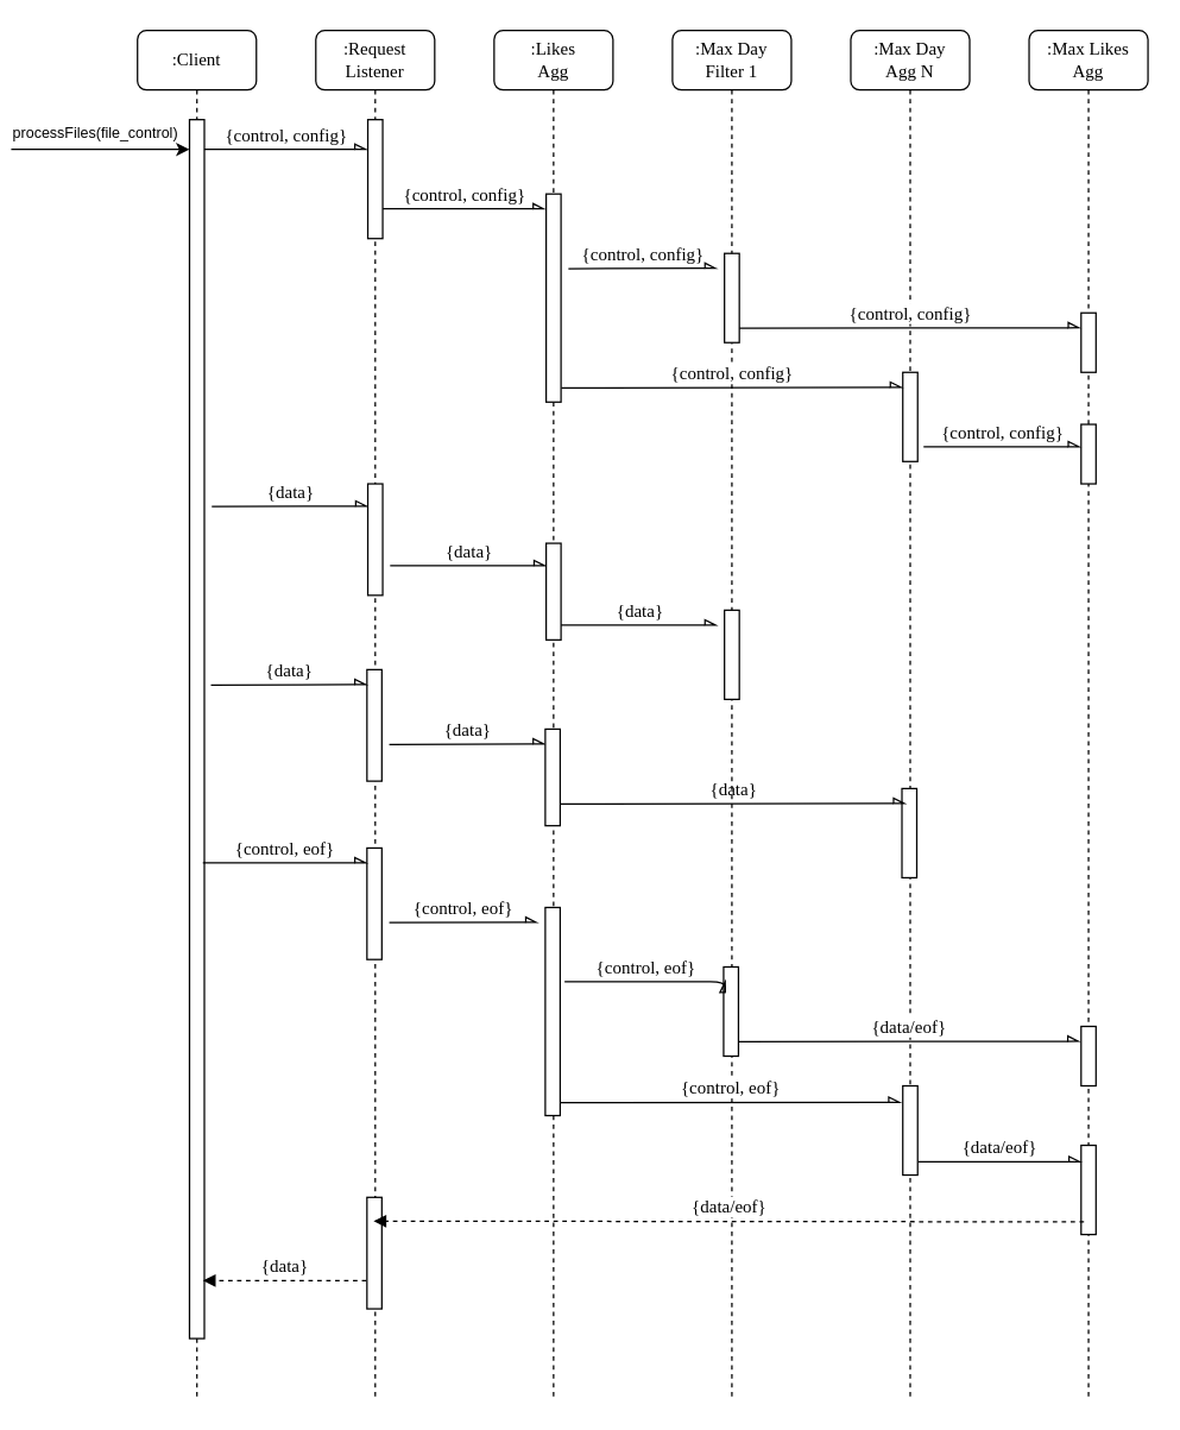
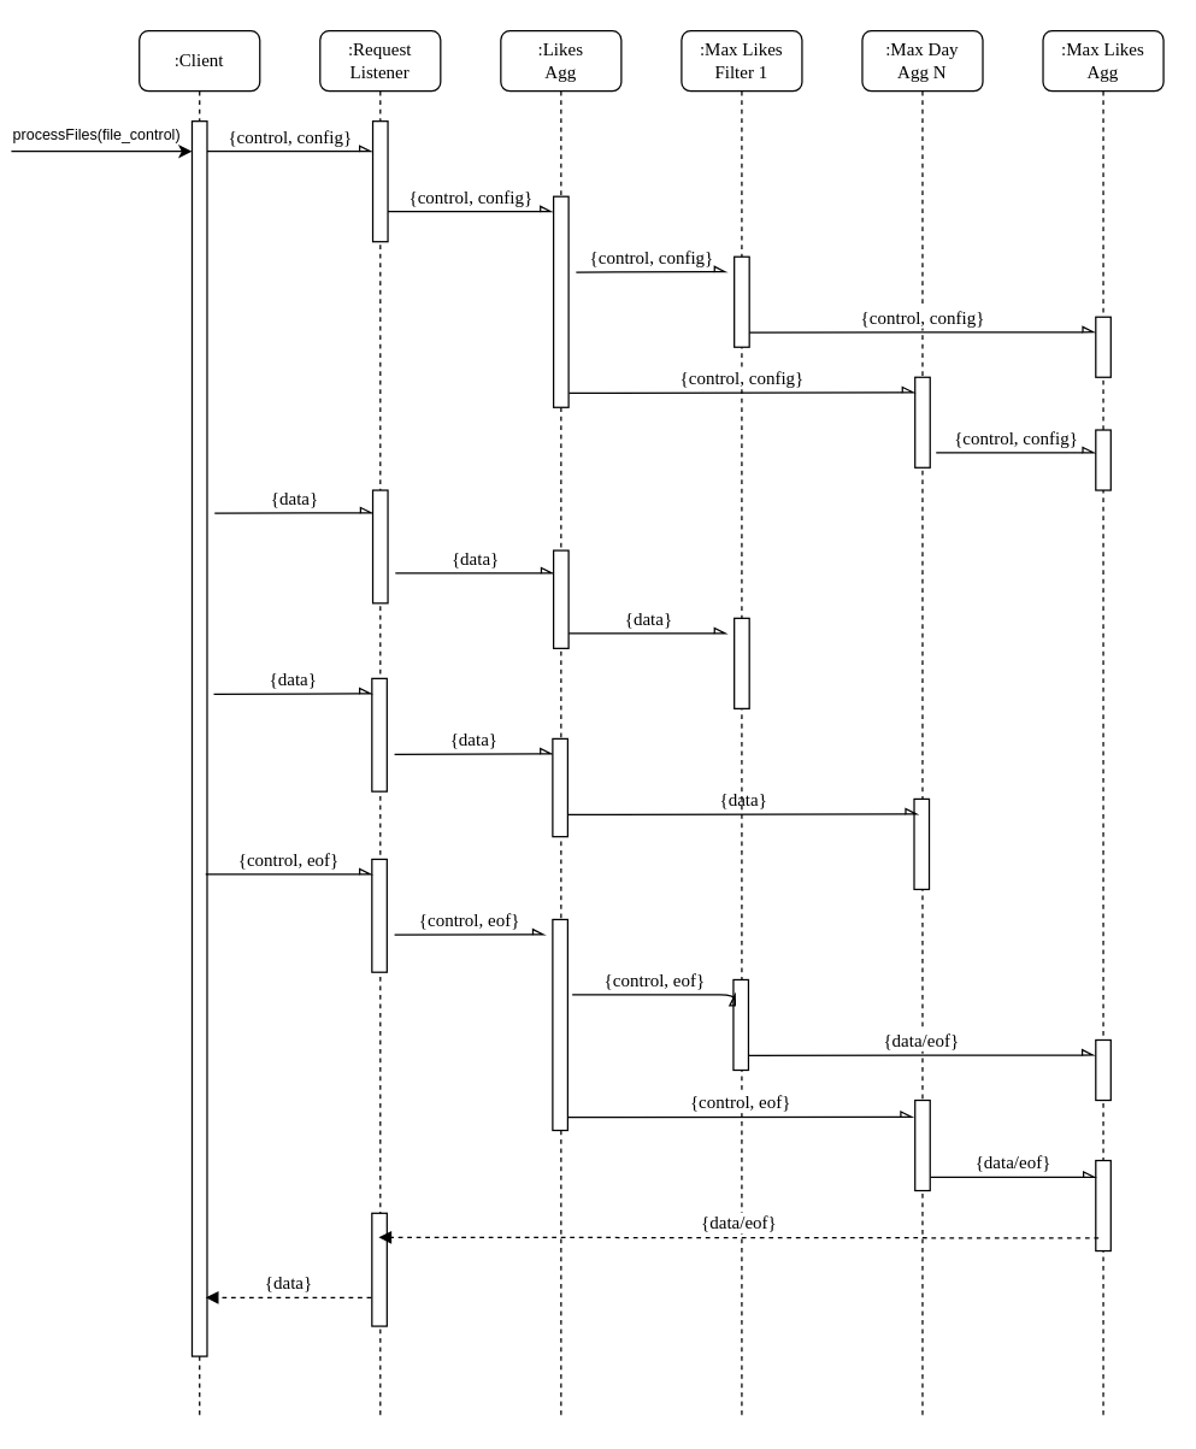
- <mxCell id="12" value="&lt;div&gt;:Max Day&lt;/div&gt;&lt;div&gt;Filter 1&lt;br&gt;&lt;/div&gt;" style="shape=umlLifeline;perimeter=lifelinePerimeter;whiteSpace=wrap;html=1;container=1;collapsible=0;recursiveResize=0;outlineConnect=0;rounded=1;shadow=0;comic=0;labelBackgroundColor=none;strokeWidth=1;fontFamily=Verdana;fontSize=12;align=center;fontStyle=0" parent="1" vertex="1"><mxGeometry x="438" y="20" width="80" height="920" as="geometry" /></mxCell>
+ <mxCell id="12" value="&lt;div&gt;:Max Likes&lt;/div&gt;&lt;div&gt;Filter 1&lt;br&gt;&lt;/div&gt;" style="shape=umlLifeline;perimeter=lifelinePerimeter;whiteSpace=wrap;html=1;container=1;collapsible=0;recursiveResize=0;outlineConnect=0;rounded=1;shadow=0;comic=0;labelBackgroundColor=none;strokeWidth=1;fontFamily=Verdana;fontSize=12;align=center;fontStyle=0" parent="1" vertex="1"><mxGeometry x="438" y="20" width="80" height="920" as="geometry" /></mxCell>
